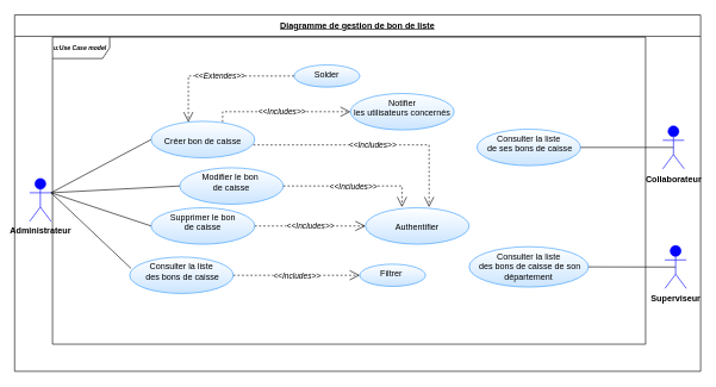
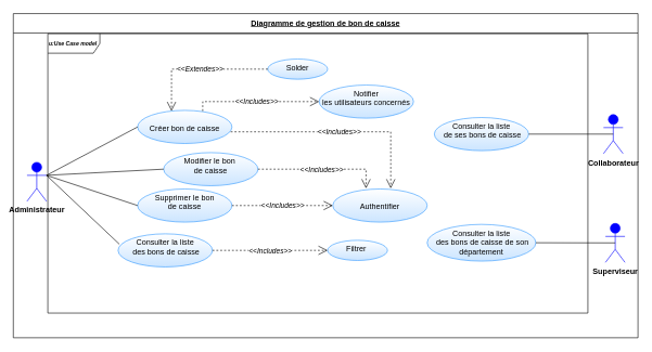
- <mxCell id="2" value="&lt;u&gt;Diagramme de gestion de bon de liste&lt;/u&gt;" style="swimlane;fontStyle=1;align=center;horizontal=1;startSize=30;collapsible=0;html=1;whiteSpace=wrap;" parent="1" vertex="1"><mxGeometry x="20" y="20" width="960" height="499" as="geometry" /></mxCell>
+ <mxCell id="2" value="&lt;u&gt;Diagramme de gestion de bon de caisse&lt;/u&gt;" style="swimlane;fontStyle=1;align=center;horizontal=1;startSize=30;collapsible=0;html=1;whiteSpace=wrap;" parent="1" vertex="1"><mxGeometry x="20" y="20" width="960" height="499" as="geometry" /></mxCell>
